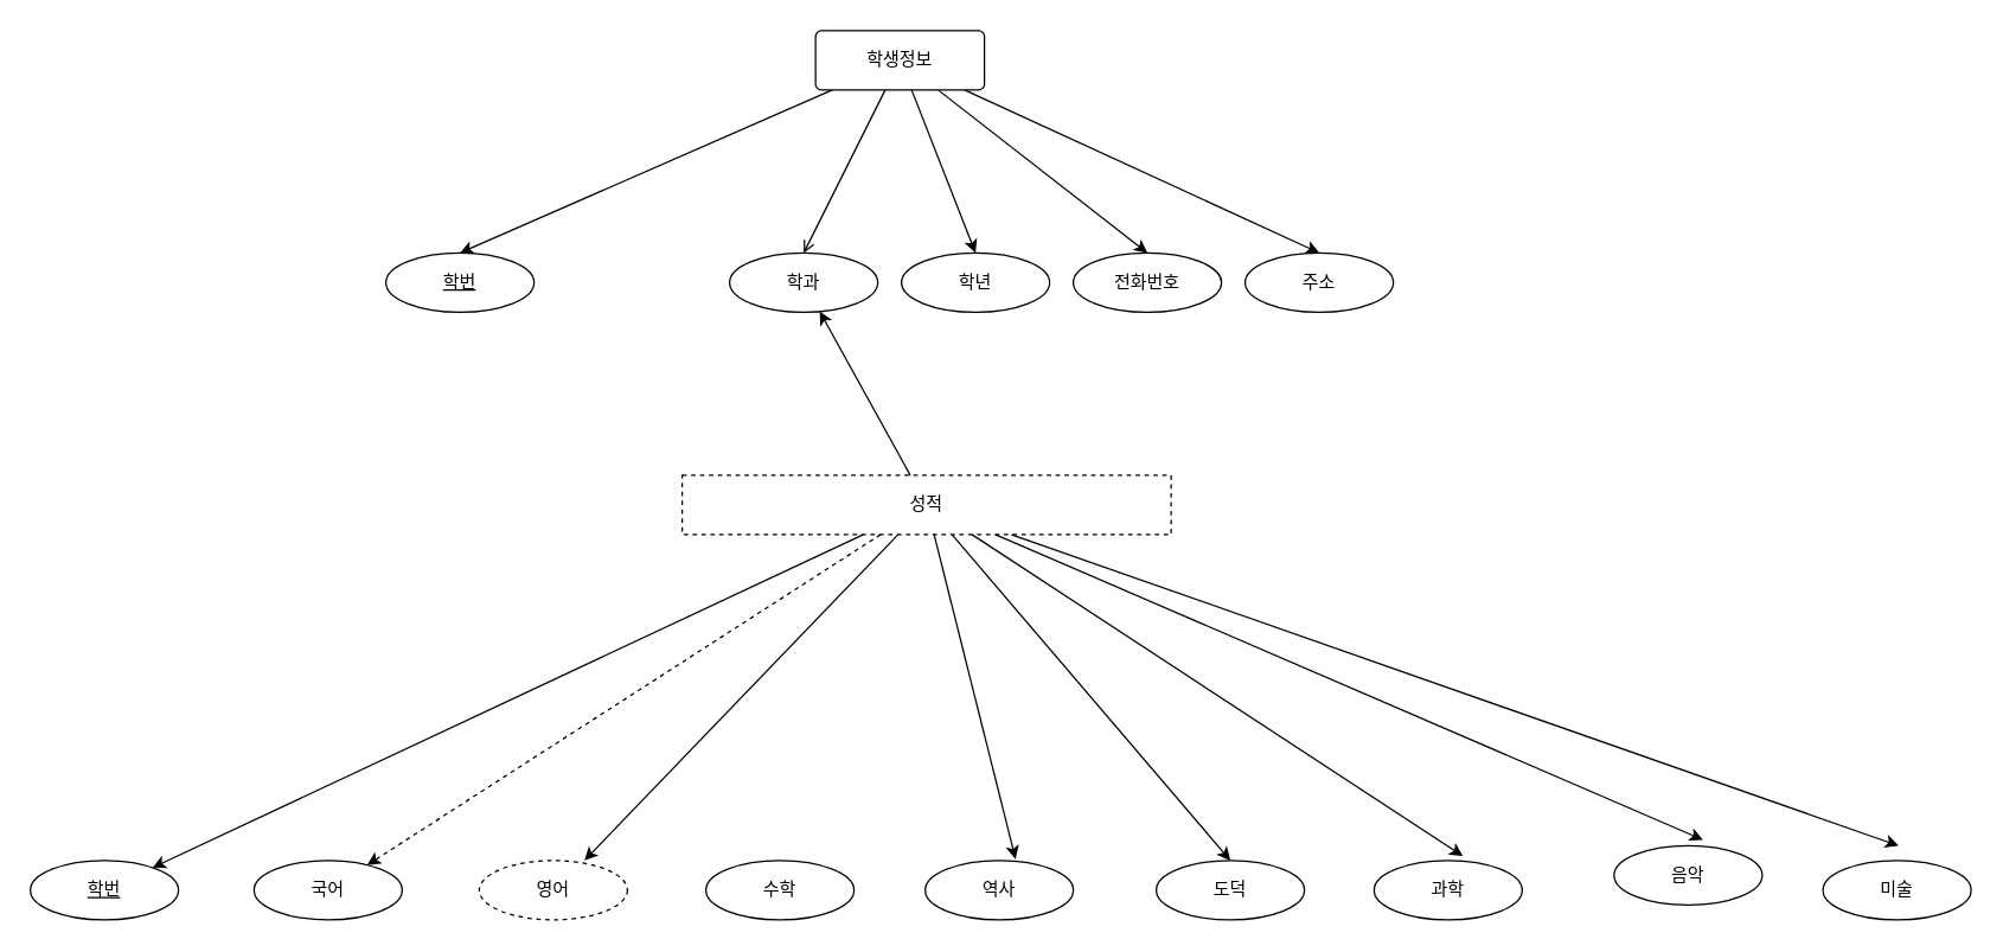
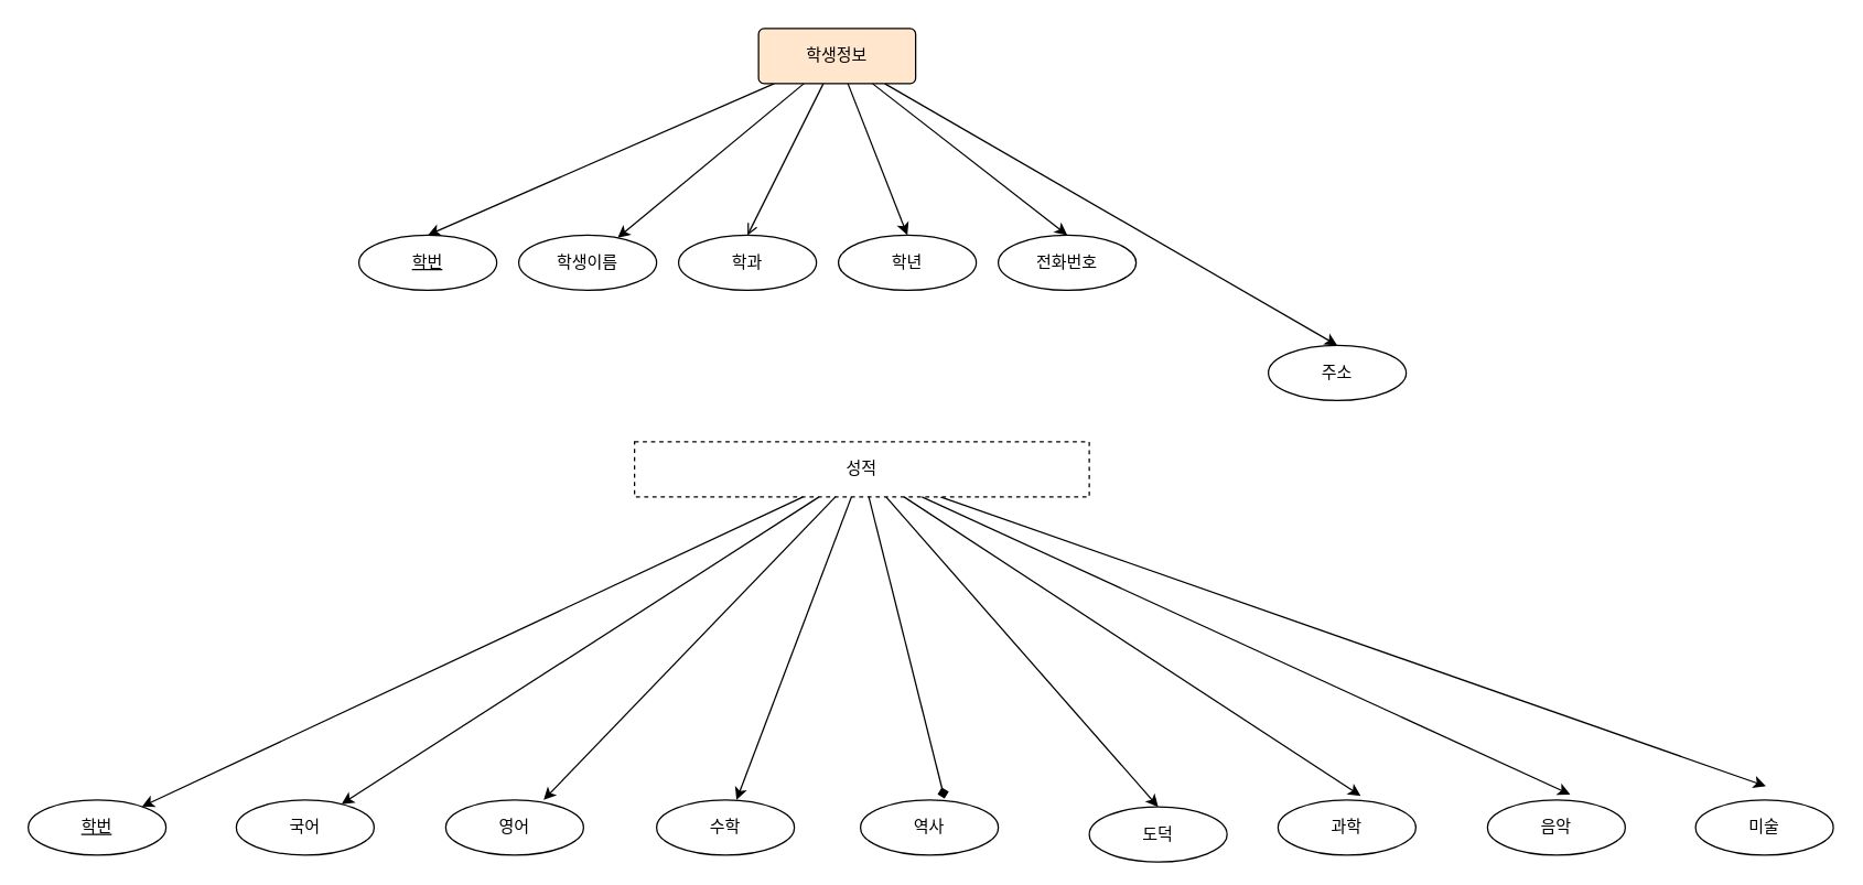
- <mxCell id="8" value="학생정보" style="rounded=1;arcSize=10;whiteSpace=wrap;html=1;align=center;" vertex="1" parent="1"><mxGeometry x="550" y="20" width="114" height="40" as="geometry" /></mxCell>
+ <mxCell id="8" value="학생정보" style="rounded=1;arcSize=10;whiteSpace=wrap;html=1;align=center;fillColor=#ffe6cc;" vertex="1" parent="1"><mxGeometry x="550" y="20" width="114" height="40" as="geometry" /></mxCell>
+ <mxCell id="3" style="rounded=0;orthogonalLoop=1;jettySize=auto;html=1;" edge="1" parent="1" source="8" target="10"><mxGeometry relative="1" as="geometry" /></mxCell>
+ <mxCell id="10" value="학생이름" style="ellipse;whiteSpace=wrap;html=1;align=center;" vertex="1" parent="1"><mxGeometry x="376" y="170" width="100" height="40" as="geometry" /></mxCell>
- <mxCell id="14" value="주소" style="ellipse;whiteSpace=wrap;html=1;align=center;" vertex="1" parent="1"><mxGeometry x="840" y="170" width="100" height="40" as="geometry" /></mxCell>
+ <mxCell id="14" value="주소" style="ellipse;whiteSpace=wrap;html=1;align=center;" vertex="1" parent="1"><mxGeometry x="920" y="250" width="100" height="40" as="geometry" /></mxCell>
- <mxCell id="30" style="rounded=0;orthogonalLoop=1;jettySize=auto;html=1;" edge="1" parent="1" source="19" target="11"><mxGeometry relative="1" as="geometry" /></mxCell>
+ <mxCell id="30" style="rounded=0;orthogonalLoop=1;jettySize=auto;html=1;entryX=0.58;entryY=0;entryDx=0;entryDy=0;entryPerimeter=0;" edge="1" parent="1" source="19" target="26"><mxGeometry relative="1" as="geometry" /></mxCell>
- <mxCell id="16" style="rounded=0;orthogonalLoop=1;jettySize=auto;html=1;dashed=1;" edge="1" parent="1" source="19" target="28"><mxGeometry relative="1" as="geometry" /></mxCell>
+ <mxCell id="16" style="rounded=0;orthogonalLoop=1;jettySize=auto;html=1;" edge="1" parent="1" source="19" target="28"><mxGeometry relative="1" as="geometry" /></mxCell>
- <mxCell id="31" style="rounded=0;orthogonalLoop=1;jettySize=auto;html=1;entryX=0.61;entryY=-0.025;entryDx=0;entryDy=0;entryPerimeter=0;" edge="1" parent="1" source="19" target="21"><mxGeometry relative="1" as="geometry" /></mxCell>
+ <mxCell id="31" style="rounded=0;orthogonalLoop=1;jettySize=auto;html=1;entryX=0.61;entryY=-0.025;entryDx=0;entryDy=0;entryPerimeter=0;endArrow=diamond;" edge="1" parent="1" source="19" target="21"><mxGeometry relative="1" as="geometry" /></mxCell>
- <mxCell id="23" value="음악" style="ellipse;whiteSpace=wrap;html=1;align=center;" vertex="1" parent="1"><mxGeometry x="1089" y="570" width="100" height="40" as="geometry" /></mxCell>
+ <mxCell id="23" value="음악" style="ellipse;whiteSpace=wrap;html=1;align=center;" vertex="1" parent="1"><mxGeometry x="1079" y="580" width="100" height="40" as="geometry" /></mxCell>
- <mxCell id="27" value="영어" style="ellipse;whiteSpace=wrap;html=1;align=center;dashed=1;" vertex="1" parent="1"><mxGeometry x="323" y="580" width="100" height="40" as="geometry" /></mxCell>
+ <mxCell id="27" value="영어" style="ellipse;whiteSpace=wrap;html=1;align=center;" vertex="1" parent="1"><mxGeometry x="323" y="580" width="100" height="40" as="geometry" /></mxCell>
- <mxCell id="25" value="도덕" style="ellipse;whiteSpace=wrap;html=1;align=center;" vertex="1" parent="1"><mxGeometry x="780" y="580" width="100" height="40" as="geometry" /></mxCell>
+ <mxCell id="25" value="도덕" style="ellipse;whiteSpace=wrap;html=1;align=center;" vertex="1" parent="1"><mxGeometry x="790" y="585" width="100" height="40" as="geometry" /></mxCell>
